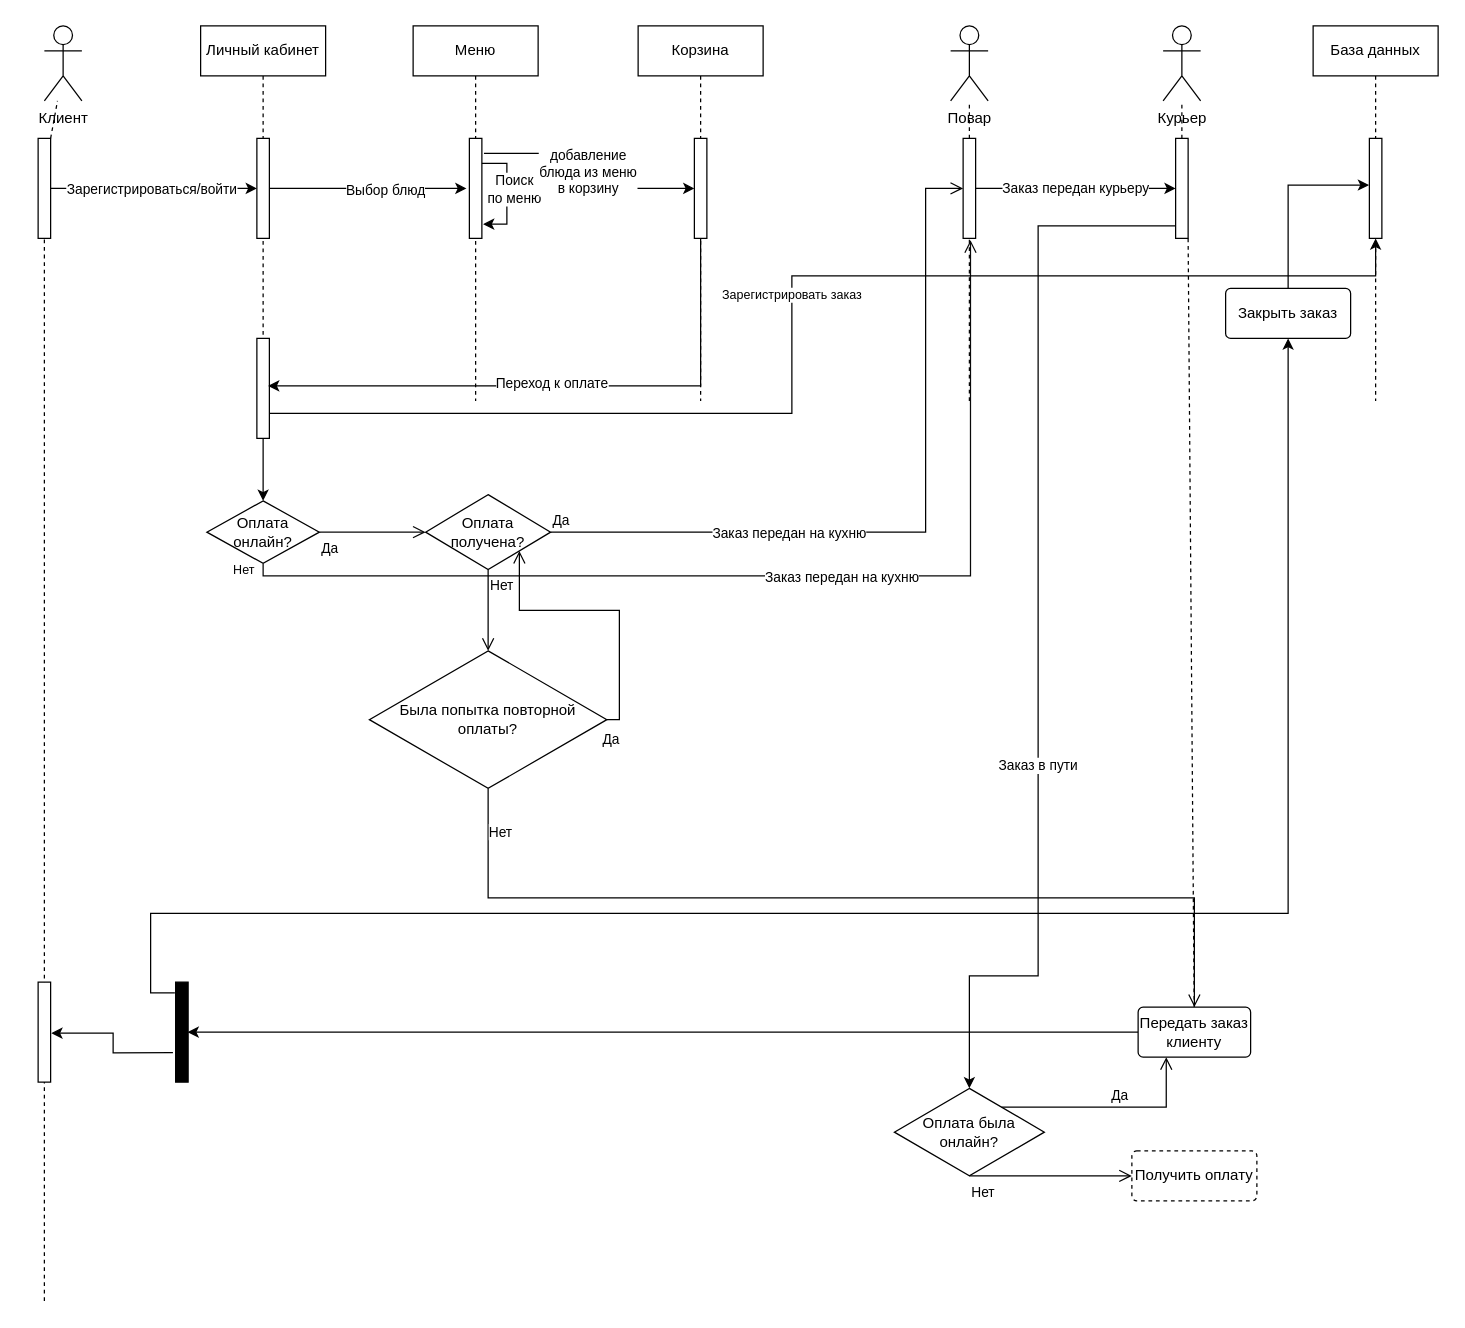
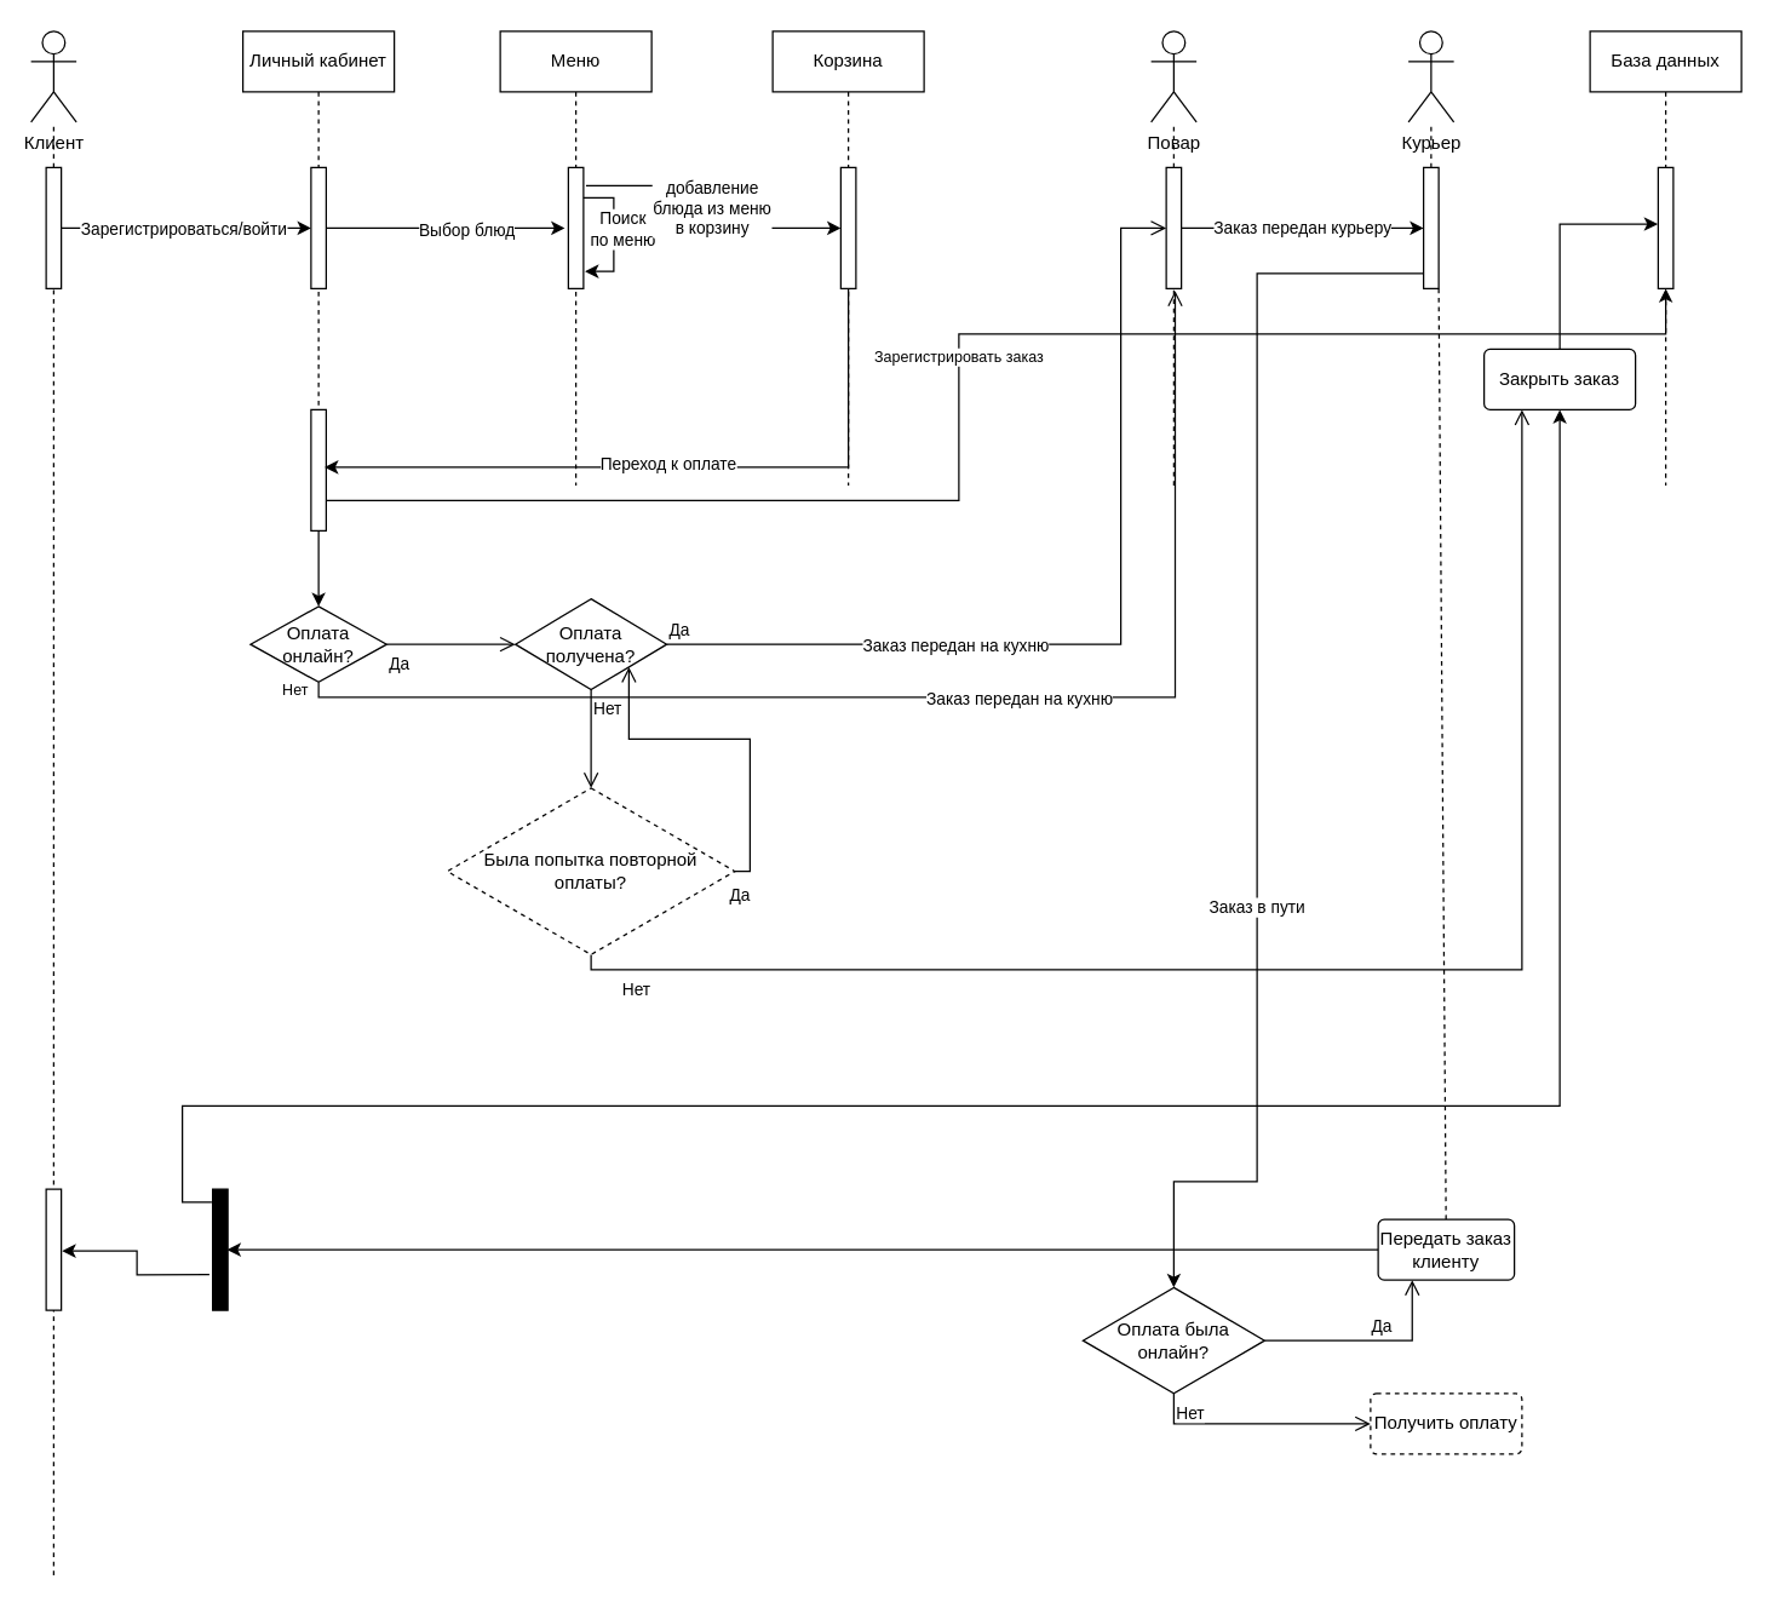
- <mxCell id="2" value="Клиент" style="shape=umlActor;verticalLabelPosition=bottom;verticalAlign=top;html=1;outlineConnect=0;" parent="1" vertex="1"><mxGeometry x="35" y="20" width="30" height="60" as="geometry" /></mxCell>
+ <mxCell id="2" value="Клиент" style="shape=umlActor;verticalLabelPosition=bottom;verticalAlign=top;html=1;outlineConnect=0;" parent="1" vertex="1"><mxGeometry x="20" y="20" width="30" height="60" as="geometry" /></mxCell>
- <mxCell id="34" value="Была попытка повторной оплаты?" style="rhombus;whiteSpace=wrap;html=1;" parent="1" vertex="1"><mxGeometry x="295" y="520" width="190" height="110" as="geometry" /></mxCell>
+ <mxCell id="34" value="Была попытка повторной оплаты?" style="rhombus;whiteSpace=wrap;html=1;dashed=1;" parent="1" vertex="1"><mxGeometry x="295" y="520" width="190" height="110" as="geometry" /></mxCell>
- <mxCell id="36" value="Нет" style="edgeStyle=orthogonalEdgeStyle;html=1;align=left;verticalAlign=top;endArrow=open;endSize=8;rounded=0;exitX=0.5;exitY=1;exitDx=0;exitDy=0;" parent="1" source="34" target="56" edge="1"><mxGeometry x="-0.94" relative="1" as="geometry"><mxPoint x="425" y="670" as="targetPoint" /><mxPoint x="-1" as="offset" /></mxGeometry></mxCell>
+ <mxCell id="36" value="Нет" style="edgeStyle=orthogonalEdgeStyle;html=1;align=left;verticalAlign=top;endArrow=open;endSize=8;rounded=0;entryX=0.25;entryY=1;entryDx=0;entryDy=0;exitX=0.5;exitY=1;exitDx=0;exitDy=0;" parent="1" source="34" target="54" edge="1"><mxGeometry x="-0.94" relative="1" as="geometry"><mxPoint x="425" y="670" as="targetPoint" /><mxPoint x="-1" as="offset" /></mxGeometry></mxCell>
- <mxCell id="44" value="Оплата была онлайн?" style="rhombus;whiteSpace=wrap;html=1;" parent="1" vertex="1"><mxGeometry x="715" y="870" width="120" height="70" as="geometry" /></mxCell>
+ <mxCell id="44" value="Оплата была онлайн?" style="rhombus;whiteSpace=wrap;html=1;" parent="1" vertex="1"><mxGeometry x="715" y="850" width="120" height="70" as="geometry" /></mxCell>
